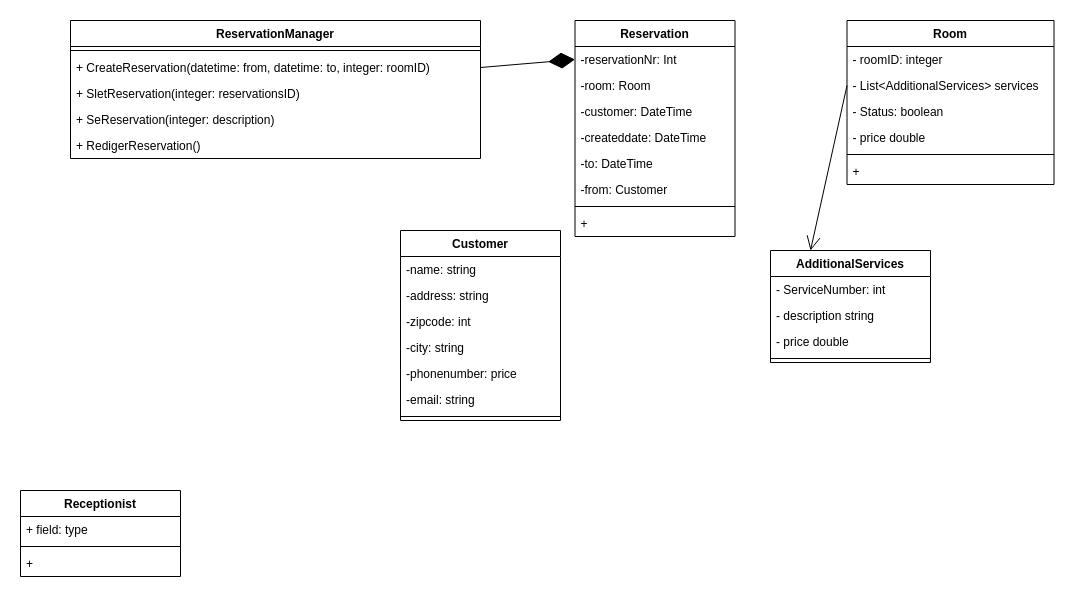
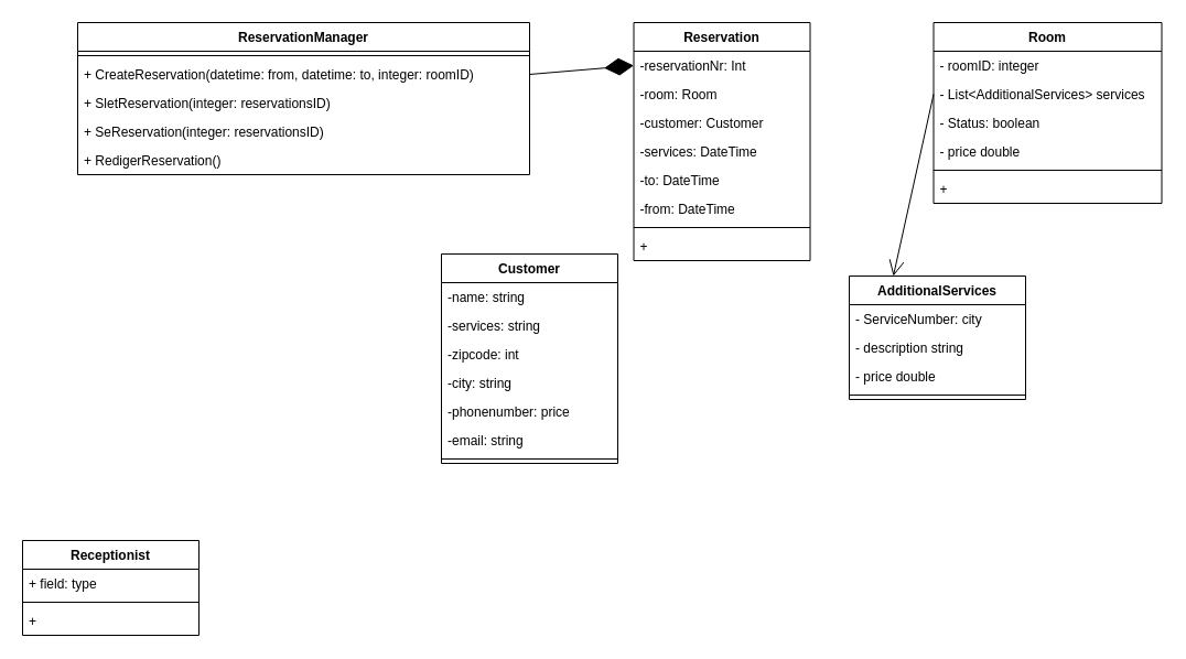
- <mxCell id="15" value="-customer: DateTime" style="text;strokeColor=none;fillColor=none;align=left;verticalAlign=top;spacingLeft=4;spacingRight=4;overflow=hidden;rotatable=0;points=[[0,0.5],[1,0.5]];portConstraint=eastwest;" parent="12" vertex="1"><mxGeometry y="78" width="160" height="26" as="geometry" /></mxCell>
+ <mxCell id="15" value="-customer: Customer" style="text;strokeColor=none;fillColor=none;align=left;verticalAlign=top;spacingLeft=4;spacingRight=4;overflow=hidden;rotatable=0;points=[[0,0.5],[1,0.5]];portConstraint=eastwest;" parent="12" vertex="1"><mxGeometry y="78" width="160" height="26" as="geometry" /></mxCell>
- <mxCell id="10" value="+ SeReservation(integer: description)" style="text;strokeColor=none;fillColor=none;align=left;verticalAlign=top;spacingLeft=4;spacingRight=4;overflow=hidden;rotatable=0;points=[[0,0.5],[1,0.5]];portConstraint=eastwest;" parent="6" vertex="1"><mxGeometry y="86" width="410" height="26" as="geometry" /></mxCell>
+ <mxCell id="10" value="+ SeReservation(integer: reservationsID)" style="text;strokeColor=none;fillColor=none;align=left;verticalAlign=top;spacingLeft=4;spacingRight=4;overflow=hidden;rotatable=0;points=[[0,0.5],[1,0.5]];portConstraint=eastwest;" parent="6" vertex="1"><mxGeometry y="86" width="410" height="26" as="geometry" /></mxCell>
- <mxCell id="16" value="-createddate: DateTime" style="text;strokeColor=none;fillColor=none;align=left;verticalAlign=top;spacingLeft=4;spacingRight=4;overflow=hidden;rotatable=0;points=[[0,0.5],[1,0.5]];portConstraint=eastwest;" parent="12" vertex="1"><mxGeometry y="104" width="160" height="26" as="geometry" /></mxCell>
+ <mxCell id="16" value="-services: DateTime" style="text;strokeColor=none;fillColor=none;align=left;verticalAlign=top;spacingLeft=4;spacingRight=4;overflow=hidden;rotatable=0;points=[[0,0.5],[1,0.5]];portConstraint=eastwest;" parent="12" vertex="1"><mxGeometry y="104" width="160" height="26" as="geometry" /></mxCell>
- <mxCell id="18" value="-from: Customer" style="text;strokeColor=none;fillColor=none;align=left;verticalAlign=top;spacingLeft=4;spacingRight=4;overflow=hidden;rotatable=0;points=[[0,0.5],[1,0.5]];portConstraint=eastwest;" parent="12" vertex="1"><mxGeometry y="156" width="160" height="26" as="geometry" /></mxCell>
+ <mxCell id="18" value="-from: DateTime" style="text;strokeColor=none;fillColor=none;align=left;verticalAlign=top;spacingLeft=4;spacingRight=4;overflow=hidden;rotatable=0;points=[[0,0.5],[1,0.5]];portConstraint=eastwest;" parent="12" vertex="1"><mxGeometry y="156" width="160" height="26" as="geometry" /></mxCell>
- <mxCell id="38" value="- ServiceNumber: int" style="text;strokeColor=none;fillColor=none;align=left;verticalAlign=top;spacingLeft=4;spacingRight=4;overflow=hidden;rotatable=0;points=[[0,0.5],[1,0.5]];portConstraint=eastwest;" parent="37" vertex="1"><mxGeometry y="26" width="160" height="26" as="geometry" /></mxCell>
+ <mxCell id="38" value="- ServiceNumber: city" style="text;strokeColor=none;fillColor=none;align=left;verticalAlign=top;spacingLeft=4;spacingRight=4;overflow=hidden;rotatable=0;points=[[0,0.5],[1,0.5]];portConstraint=eastwest;" parent="37" vertex="1"><mxGeometry y="26" width="160" height="26" as="geometry" /></mxCell>
- <mxCell id="31" value="-address: string" style="text;strokeColor=none;fillColor=none;align=left;verticalAlign=top;spacingLeft=4;spacingRight=4;overflow=hidden;rotatable=0;points=[[0,0.5],[1,0.5]];portConstraint=eastwest;" vertex="1" parent="29"><mxGeometry y="52" width="160" height="26" as="geometry" /></mxCell>
+ <mxCell id="31" value="-services: string" style="text;strokeColor=none;fillColor=none;align=left;verticalAlign=top;spacingLeft=4;spacingRight=4;overflow=hidden;rotatable=0;points=[[0,0.5],[1,0.5]];portConstraint=eastwest;" vertex="1" parent="29"><mxGeometry y="52" width="160" height="26" as="geometry" /></mxCell>
